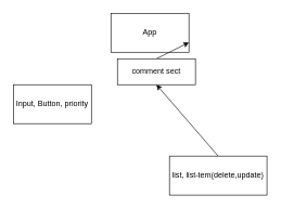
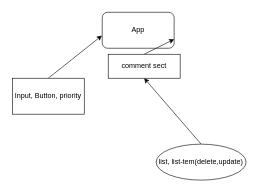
- <mxCell id="2" value="App&lt;br&gt;" style="rounded=0;whiteSpace=wrap;html=1;" vertex="1" parent="1"><mxGeometry x="170" y="20" width="120" height="60" as="geometry" /></mxCell>
+ <mxCell id="2" value="App&lt;br&gt;" style="whiteSpace=wrap;html=1;rounded=1;" vertex="1" parent="1"><mxGeometry x="170" y="20" width="120" height="60" as="geometry" /></mxCell>
+ <mxCell id="3" style="edgeStyle=none;html=1;exitX=0.5;exitY=0;exitDx=0;exitDy=0;entryX=-0.004;entryY=0.647;entryDx=0;entryDy=0;entryPerimeter=0;" edge="1" parent="1" source="4" target="2"><mxGeometry relative="1" as="geometry" /></mxCell>
- <mxCell id="8" value="list, list-tem(delete,update)" style="rounded=0;whiteSpace=wrap;html=1;" vertex="1" parent="1"><mxGeometry x="260" y="240" width="150" height="60" as="geometry" /></mxCell>
+ <mxCell id="8" value="list, list-tem(delete,update)" style="ellipse;whiteSpace=wrap;html=1;" vertex="1" parent="1"><mxGeometry x="260" y="240" width="150" height="60" as="geometry" /></mxCell>
